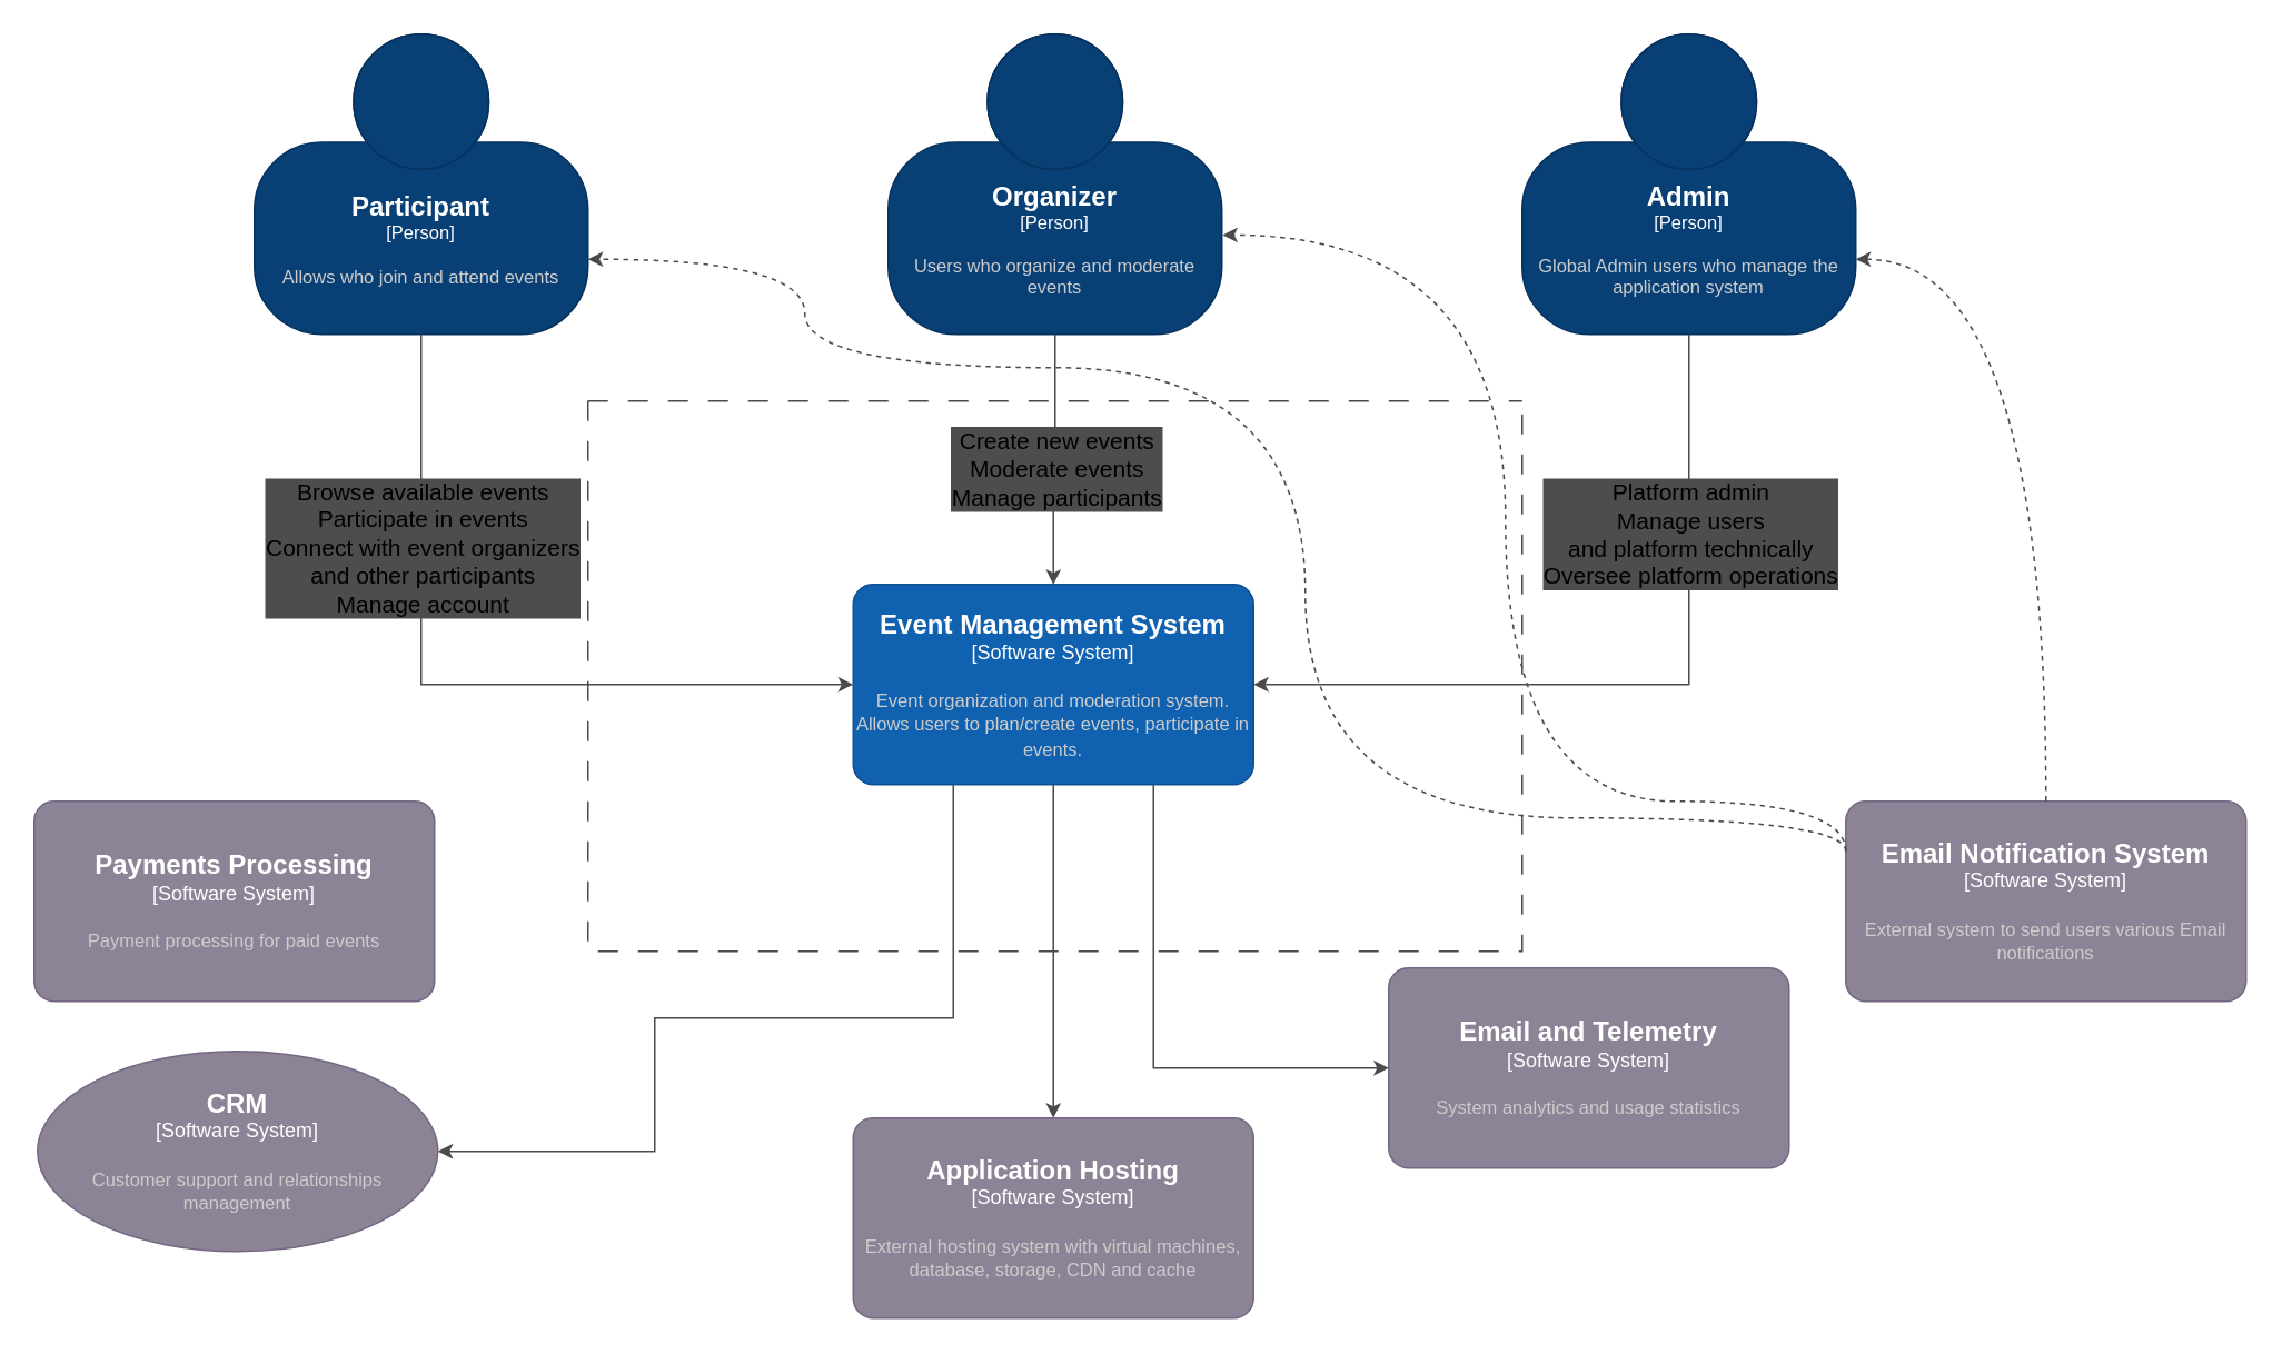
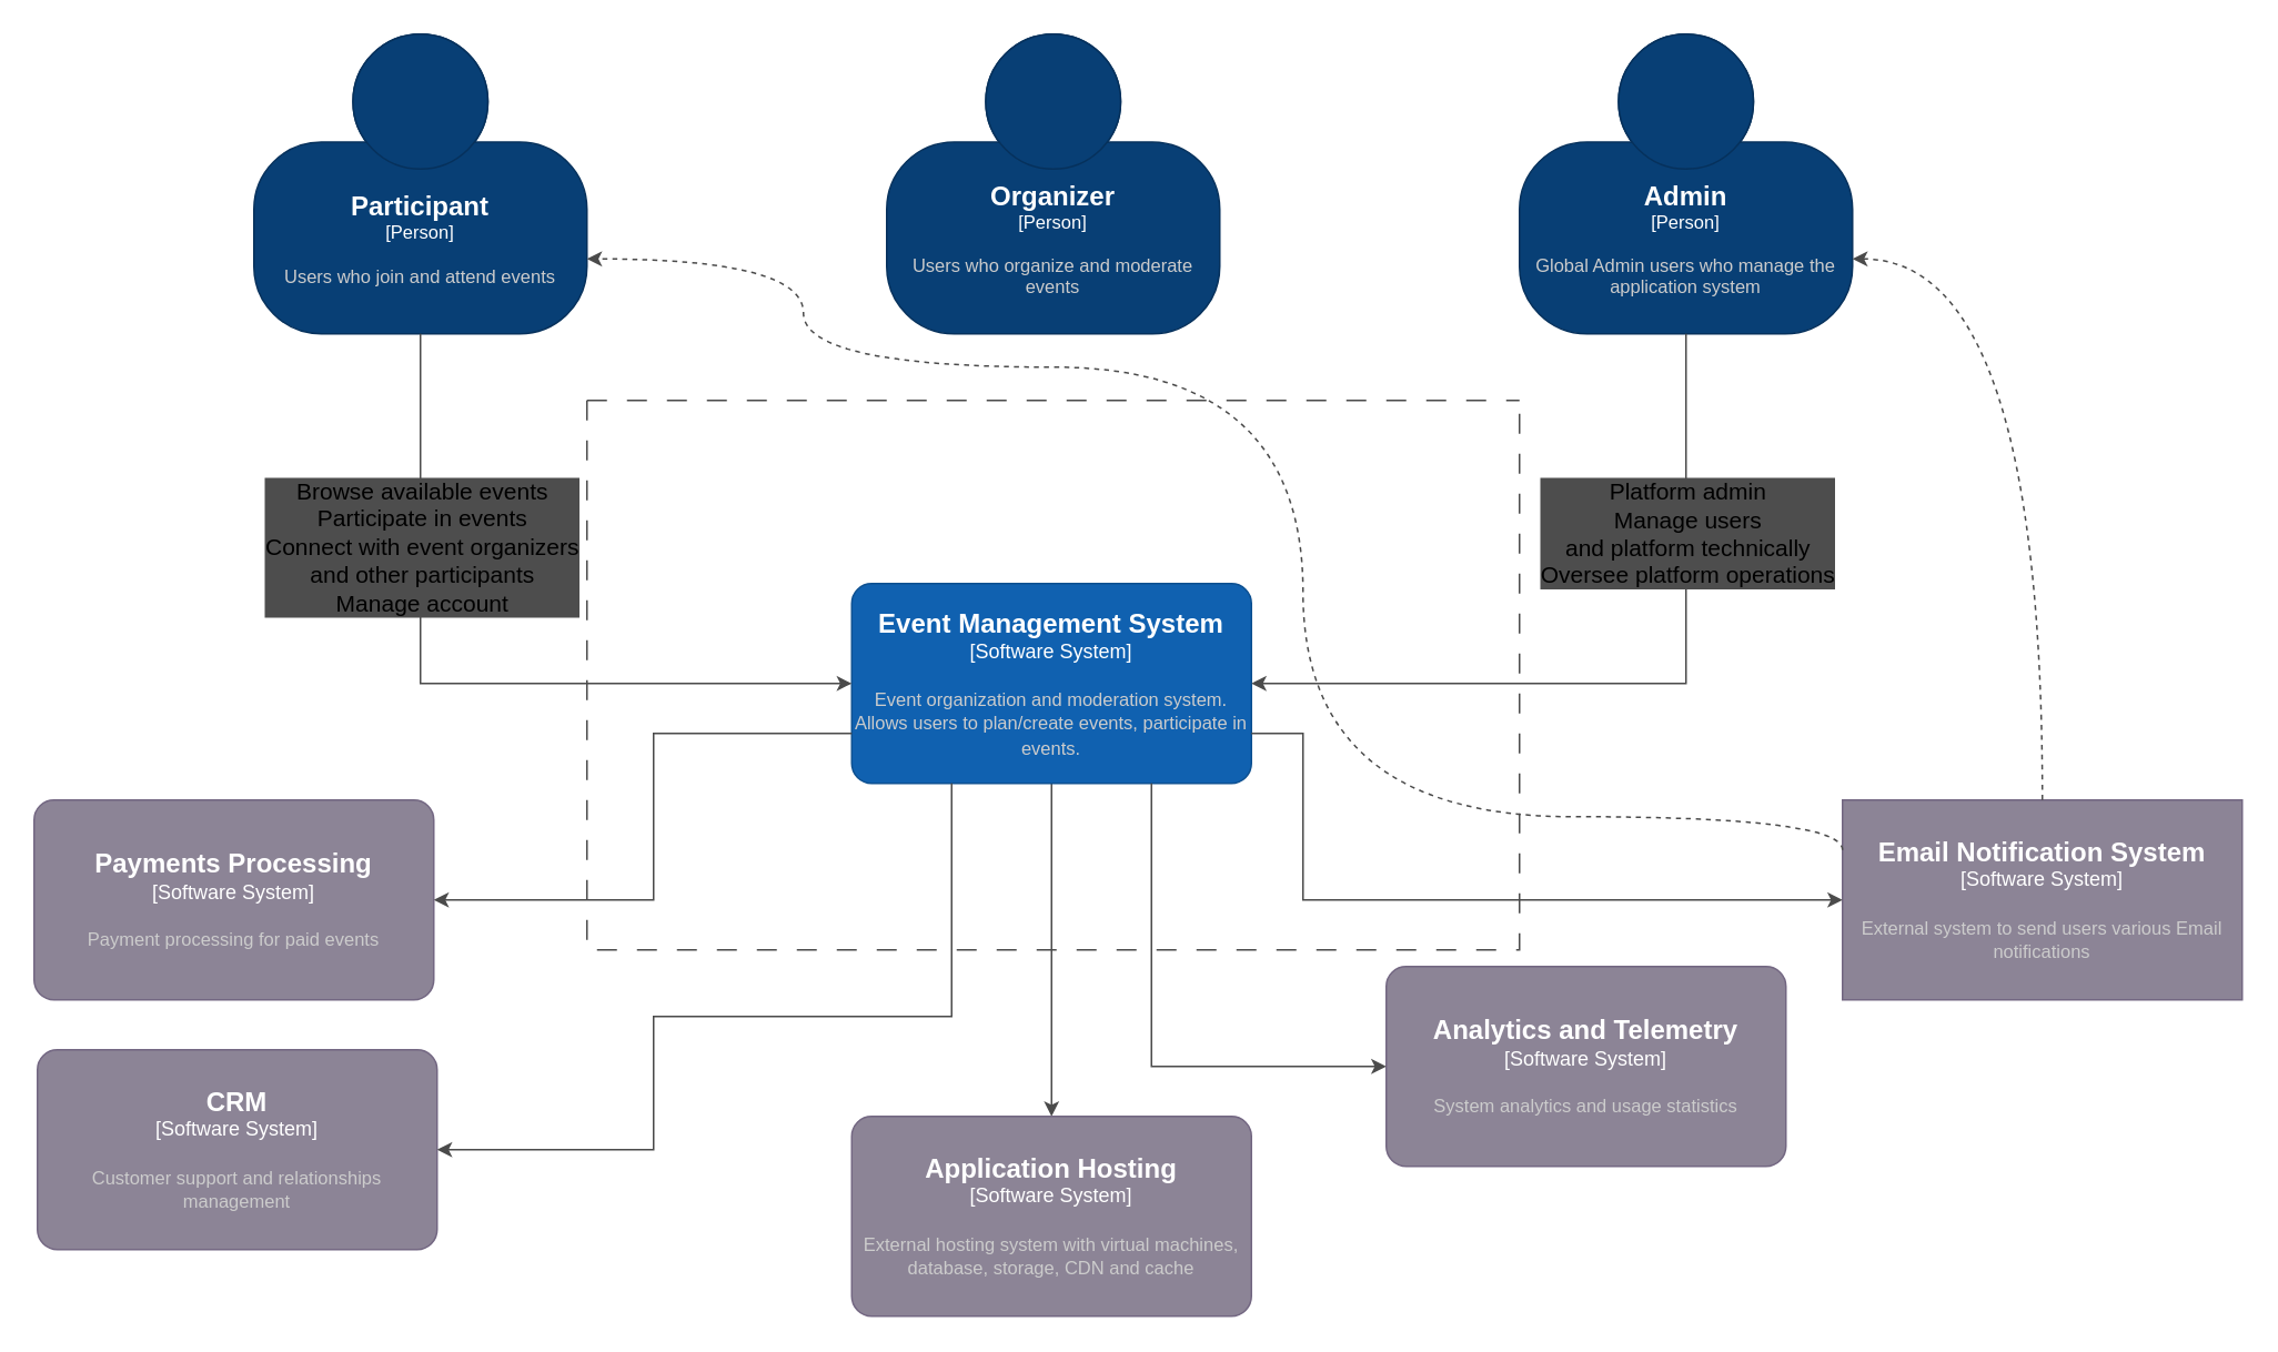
- <mxCell id="2" value="&lt;font style=&quot;font-size: 16px&quot;&gt;&lt;b&gt;Participant&lt;/b&gt;&lt;/font&gt;&lt;div&gt;[Person]&lt;/div&gt;&lt;br&gt;&lt;div&gt;&lt;font style=&quot;font-size: 11px&quot;&gt;&lt;font color=&quot;#cccccc&quot;&gt;Allows who join and attend events&lt;/font&gt;&lt;/div&gt;" style="html=1;fontSize=11;dashed=0;whiteSpace=wrap;fillColor=#083F75;strokeColor=#06315C;fontColor=#ffffff;shape=mxgraph.c4.person2;align=center;metaEdit=1;points=[[0.5,0,0],[1,0.5,0],[1,0.75,0],[0.75,1,0],[0.5,1,0],[0.25,1,0],[0,0.75,0],[0,0.5,0]];resizable=0;" parent="1" vertex="1"><mxGeometry x="152" y="20" width="200" height="180" as="geometry" /></mxCell>
+ <mxCell id="2" value="&lt;font style=&quot;font-size: 16px&quot;&gt;&lt;b&gt;Participant&lt;/b&gt;&lt;/font&gt;&lt;div&gt;[Person]&lt;/div&gt;&lt;br&gt;&lt;div&gt;&lt;font style=&quot;font-size: 11px&quot;&gt;&lt;font color=&quot;#cccccc&quot;&gt;Users who join and attend events&lt;/font&gt;&lt;/div&gt;" style="html=1;fontSize=11;dashed=0;whiteSpace=wrap;fillColor=#083F75;strokeColor=#06315C;fontColor=#ffffff;shape=mxgraph.c4.person2;align=center;metaEdit=1;points=[[0.5,0,0],[1,0.5,0],[1,0.75,0],[0.75,1,0],[0.5,1,0],[0.25,1,0],[0,0.75,0],[0,0.5,0]];resizable=0;" parent="1" vertex="1"><mxGeometry x="152" y="20" width="200" height="180" as="geometry" /></mxCell>
- <mxCell id="20" style="edgeStyle=orthogonalEdgeStyle;rounded=0;orthogonalLoop=1;jettySize=auto;html=1;entryX=1.002;entryY=0.669;entryDx=0;entryDy=0;entryPerimeter=0;curved=1;exitX=0;exitY=0.25;exitDx=0;exitDy=0;exitPerimeter=0;dashed=1;strokeColor=#4b4b4b;" parent="1" source="7" target="11" edge="1"><mxGeometry relative="1" as="geometry"><Array as="points"><mxPoint x="1106" y="480" /><mxPoint x="902" y="480" /><mxPoint x="902" y="140" /></Array></mxGeometry></mxCell>
- <mxCell id="17" style="edgeStyle=orthogonalEdgeStyle;rounded=0;orthogonalLoop=1;jettySize=auto;html=1;entryX=0.5;entryY=0;entryDx=0;entryDy=0;entryPerimeter=0;strokeColor=#4b4b4b;" parent="1" source="11" target="5" edge="1"><mxGeometry relative="1" as="geometry" /></mxCell>
- <mxCell id="18" value="&lt;font style=&quot;font-size: 14px;&quot;&gt;Create new events&lt;/font&gt;&lt;div style=&quot;font-size: 14px;&quot;&gt;&lt;font style=&quot;font-size: 14px;&quot;&gt;Moderate events&lt;/font&gt;&lt;/div&gt;&lt;div style=&quot;font-size: 14px;&quot;&gt;&lt;font style=&quot;font-size: 14px;&quot;&gt;Manage participants&lt;/font&gt;&lt;/div&gt;" style="edgeLabel;html=1;align=center;verticalAlign=middle;resizable=0;points=[];labelBackgroundColor=#4D4D4D;" parent="17" vertex="1" connectable="0"><mxGeometry x="-0.123" y="2" relative="1" as="geometry"><mxPoint x="-2" y="14" as="offset" /></mxGeometry></mxCell>
+ <mxCell id="10" style="edgeStyle=orthogonalEdgeStyle;rounded=0;orthogonalLoop=1;jettySize=auto;html=1;entryX=1;entryY=0.5;entryDx=0;entryDy=0;entryPerimeter=0;exitX=0;exitY=0.75;exitDx=0;exitDy=0;exitPerimeter=0;strokeColor=#4b4b4b;" parent="3" source="5" target="9" edge="1"><mxGeometry relative="1" as="geometry"><Array as="points"><mxPoint x="40" y="200" /><mxPoint x="40" y="300" /></Array></mxGeometry></mxCell>
+ <mxCell id="8" style="edgeStyle=orthogonalEdgeStyle;rounded=0;orthogonalLoop=1;jettySize=auto;html=1;exitX=1;exitY=0.75;exitDx=0;exitDy=0;exitPerimeter=0;strokeColor=#4b4b4b;entryX=0;entryY=0.5;entryDx=0;entryDy=0;entryPerimeter=0;" parent="3" source="5" target="7" edge="1"><mxGeometry relative="1" as="geometry"><Array as="points"><mxPoint x="430" y="200" /><mxPoint x="430" y="300" /></Array><mxPoint x="720" y="300" as="targetPoint" /></mxGeometry></mxCell>
- <mxCell id="7" value="&lt;font style=&quot;font-size: 16px&quot;&gt;&lt;b&gt;Email Notification System&lt;/b&gt;&lt;/font&gt;&lt;div&gt;[Software System]&lt;/div&gt;&lt;br&gt;&lt;div&gt;&lt;font style=&quot;font-size: 11px&quot;&gt;&lt;font color=&quot;#cccccc&quot;&gt;External system to send users various Email notifications&lt;/font&gt;&lt;/div&gt;" style="rounded=1;whiteSpace=wrap;html=1;labelBackgroundColor=none;fillColor=#8C8496;fontColor=#ffffff;align=center;arcSize=10;strokeColor=#736782;metaEdit=1;resizable=0;points=[[0.25,0,0],[0.5,0,0],[0.75,0,0],[1,0.25,0],[1,0.5,0],[1,0.75,0],[0.75,1,0],[0.5,1,0],[0.25,1,0],[0,0.75,0],[0,0.5,0],[0,0.25,0]];" parent="3" vertex="1"><mxGeometry x="754" y="240" width="240" height="120" as="geometry" /></mxCell>
+ <mxCell id="7" value="&lt;font style=&quot;font-size: 16px&quot;&gt;&lt;b&gt;Email Notification System&lt;/b&gt;&lt;/font&gt;&lt;div&gt;[Software System]&lt;/div&gt;&lt;br&gt;&lt;div&gt;&lt;font style=&quot;font-size: 11px&quot;&gt;&lt;font color=&quot;#cccccc&quot;&gt;External system to send users various Email notifications&lt;/font&gt;&lt;/div&gt;" style="whiteSpace=wrap;html=1;labelBackgroundColor=none;fillColor=#8C8496;fontColor=#ffffff;align=center;arcSize=10;strokeColor=#736782;metaEdit=1;resizable=0;points=[[0.25,0,0],[0.5,0,0],[0.75,0,0],[1,0.25,0],[1,0.5,0],[1,0.75,0],[0.75,1,0],[0.5,1,0],[0.25,1,0],[0,0.75,0],[0,0.5,0],[0,0.25,0]];rounded=0;" parent="3" vertex="1"><mxGeometry x="754" y="240" width="240" height="120" as="geometry" /></mxCell>
- <mxCell id="24" value="&lt;font style=&quot;font-size: 16px&quot;&gt;&lt;b&gt;Email and Telemetry&lt;/b&gt;&lt;/font&gt;&lt;div&gt;[Software System]&lt;/div&gt;&lt;br&gt;&lt;div&gt;&lt;font style=&quot;font-size: 11px&quot;&gt;&lt;font color=&quot;#cccccc&quot;&gt;System analytics and usage statistics&lt;/font&gt;&lt;/div&gt;" style="rounded=1;whiteSpace=wrap;html=1;labelBackgroundColor=none;fillColor=#8C8496;fontColor=#ffffff;align=center;arcSize=10;strokeColor=#736782;metaEdit=1;resizable=0;points=[[0.25,0,0],[0.5,0,0],[0.75,0,0],[1,0.25,0],[1,0.5,0],[1,0.75,0],[0.75,1,0],[0.5,1,0],[0.25,1,0],[0,0.75,0],[0,0.5,0],[0,0.25,0]];" vertex="1" parent="1"><mxGeometry x="832" y="580" width="240" height="120" as="geometry" /></mxCell>
+ <mxCell id="24" value="&lt;font style=&quot;font-size: 16px&quot;&gt;&lt;b&gt;Analytics and Telemetry&lt;/b&gt;&lt;/font&gt;&lt;div&gt;[Software System]&lt;/div&gt;&lt;br&gt;&lt;div&gt;&lt;font style=&quot;font-size: 11px&quot;&gt;&lt;font color=&quot;#cccccc&quot;&gt;System analytics and usage statistics&lt;/font&gt;&lt;/div&gt;" style="rounded=1;whiteSpace=wrap;html=1;labelBackgroundColor=none;fillColor=#8C8496;fontColor=#ffffff;align=center;arcSize=10;strokeColor=#736782;metaEdit=1;resizable=0;points=[[0.25,0,0],[0.5,0,0],[0.75,0,0],[1,0.25,0],[1,0.5,0],[1,0.75,0],[0.75,1,0],[0.5,1,0],[0.25,1,0],[0,0.75,0],[0,0.5,0],[0,0.25,0]];" vertex="1" parent="1"><mxGeometry x="832" y="580" width="240" height="120" as="geometry" /></mxCell>
- <mxCell id="22" value="&lt;font style=&quot;font-size: 16px&quot;&gt;&lt;b&gt;CRM&lt;/b&gt;&lt;/font&gt;&lt;div&gt;[Software System]&lt;/div&gt;&lt;br&gt;&lt;div&gt;&lt;font style=&quot;font-size: 11px&quot;&gt;&lt;font color=&quot;#cccccc&quot;&gt;Customer support and relationships management&lt;/font&gt;&lt;/div&gt;" style="ellipse;whiteSpace=wrap;html=1;labelBackgroundColor=none;fillColor=#8C8496;fontColor=#ffffff;align=center;arcSize=10;strokeColor=#736782;metaEdit=1;resizable=0;points=[[0.25,0,0],[0.5,0,0],[0.75,0,0],[1,0.25,0],[1,0.5,0],[1,0.75,0],[0.75,1,0],[0.5,1,0],[0.25,1,0],[0,0.75,0],[0,0.5,0],[0,0.25,0]];" vertex="1" parent="1"><mxGeometry x="22" y="630" width="240" height="120" as="geometry" /></mxCell>
+ <mxCell id="22" value="&lt;font style=&quot;font-size: 16px&quot;&gt;&lt;b&gt;CRM&lt;/b&gt;&lt;/font&gt;&lt;div&gt;[Software System]&lt;/div&gt;&lt;br&gt;&lt;div&gt;&lt;font style=&quot;font-size: 11px&quot;&gt;&lt;font color=&quot;#cccccc&quot;&gt;Customer support and relationships management&lt;/font&gt;&lt;/div&gt;" style="rounded=1;whiteSpace=wrap;html=1;labelBackgroundColor=none;fillColor=#8C8496;fontColor=#ffffff;align=center;arcSize=10;strokeColor=#736782;metaEdit=1;resizable=0;points=[[0.25,0,0],[0.5,0,0],[0.75,0,0],[1,0.25,0],[1,0.5,0],[1,0.75,0],[0.75,1,0],[0.5,1,0],[0.25,1,0],[0,0.75,0],[0,0.5,0],[0,0.25,0]];" vertex="1" parent="1"><mxGeometry x="22" y="630" width="240" height="120" as="geometry" /></mxCell>
